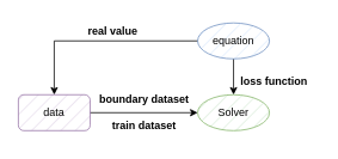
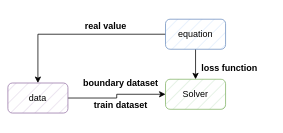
- <mxCell id="11" value="&lt;b&gt;real value&lt;/b&gt;" style="text;html=1;align=center;verticalAlign=middle;resizable=0;points=[];autosize=1;strokeColor=none;fillColor=none;fontSize=12;fontFamily=Helvetica;fontColor=default;" vertex="1" parent="1"><mxGeometry x="85" y="20" width="80" height="30" as="geometry" /></mxCell>
+ <mxCell id="11" value="&lt;b&gt;real value&lt;/b&gt;" style="text;html=1;align=center;verticalAlign=middle;resizable=0;points=[];autosize=1;strokeColor=none;fillColor=none;fontSize=12;fontFamily=Helvetica;fontColor=default;" vertex="1" parent="1"><mxGeometry x="100" y="20" width="80" height="30" as="geometry" /></mxCell>
- <mxCell id="4" value="equation" style="ellipse;whiteSpace=wrap;html=1;fillColor=#dae8fc;strokeColor=#6c8ebf;fillStyle=hatch;" vertex="1" parent="1"><mxGeometry x="220" y="25" width="80" height="40" as="geometry" /></mxCell>
+ <mxCell id="4" value="equation" style="rounded=1;whiteSpace=wrap;html=1;fillColor=#dae8fc;strokeColor=#6c8ebf;fillStyle=hatch;" vertex="1" parent="1"><mxGeometry x="220" y="25" width="80" height="40" as="geometry" /></mxCell>
- <mxCell id="7" value="data" style="rounded=1;whiteSpace=wrap;html=1;fillColor=#e1d5e7;strokeColor=#9673a6;fillStyle=hatch;" vertex="1" parent="1"><mxGeometry x="20" y="105" width="80" height="40" as="geometry" /></mxCell>
+ <mxCell id="7" value="data" style="rounded=1;whiteSpace=wrap;html=1;fillColor=#e1d5e7;strokeColor=#9673a6;fillStyle=hatch;" vertex="1" parent="1"><mxGeometry x="10" y="110" width="80" height="40" as="geometry" /></mxCell>
- <mxCell id="5" value="Solver" style="ellipse;whiteSpace=wrap;html=1;fillColor=#d5e8d4;strokeColor=#82b366;fillStyle=hatch;" vertex="1" parent="1"><mxGeometry x="220" y="105" width="80" height="40" as="geometry" /></mxCell>
+ <mxCell id="5" value="Solver" style="rounded=1;whiteSpace=wrap;html=1;fillColor=#d5e8d4;strokeColor=#82b366;fillStyle=hatch;" vertex="1" parent="1"><mxGeometry x="220" y="105" width="80" height="40" as="geometry" /></mxCell>
